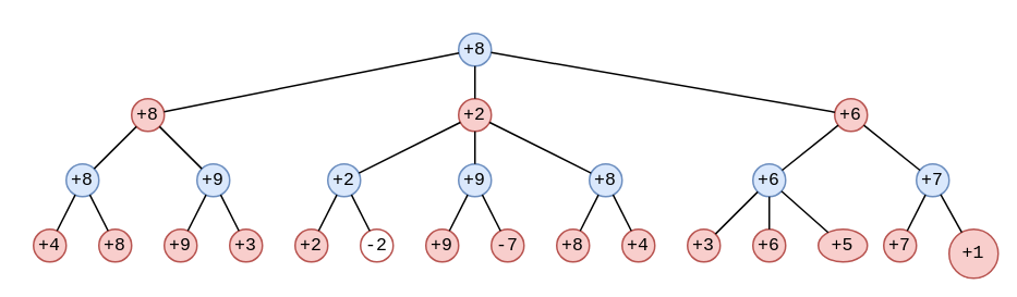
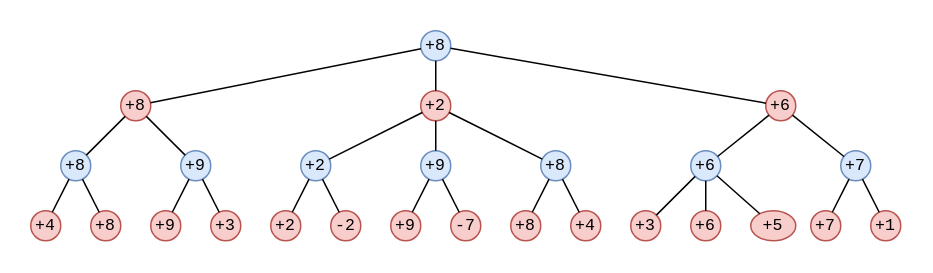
- <mxCell id="32" value="-2" style="ellipse;whiteSpace=wrap;html=1;aspect=fixed;fontFamily=Courier New;fontSize=11;fillColor=#ffffff;strokeColor=#b85450;" parent="1" vertex="1"><mxGeometry x="220" y="140" width="20" height="20" as="geometry" /></mxCell>
+ <mxCell id="32" value="-2" style="ellipse;whiteSpace=wrap;html=1;aspect=fixed;fontFamily=Courier New;fontSize=11;fillColor=#f8cecc;strokeColor=#b85450;" parent="1" vertex="1"><mxGeometry x="220" y="140" width="20" height="20" as="geometry" /></mxCell>
- <mxCell id="44" value="+1" style="ellipse;whiteSpace=wrap;html=1;aspect=fixed;fontFamily=Courier New;fontSize=11;fillColor=#f8cecc;strokeColor=#b85450;" parent="1" vertex="1"><mxGeometry x="580" y="140" width="30" height="30" as="geometry" /></mxCell>
+ <mxCell id="44" value="+1" style="ellipse;whiteSpace=wrap;html=1;aspect=fixed;fontFamily=Courier New;fontSize=11;fillColor=#f8cecc;strokeColor=#b85450;" parent="1" vertex="1"><mxGeometry x="580" y="140" width="20" height="20" as="geometry" /></mxCell>
